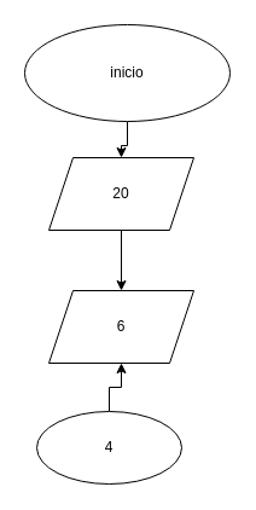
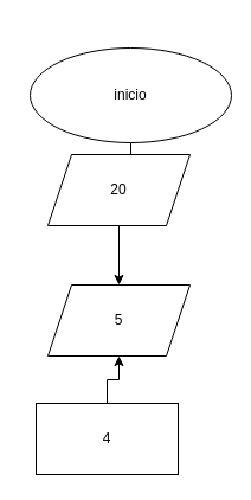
- <mxCell id="3" value="inicio" style="ellipse;whiteSpace=wrap;html=1;" vertex="1" parent="1"><mxGeometry x="20" y="20" width="170" height="80" as="geometry" /></mxCell>
+ <mxCell id="3" value="inicio" style="ellipse;whiteSpace=wrap;html=1;" vertex="1" parent="1"><mxGeometry x="25" y="40" width="170" height="80" as="geometry" /></mxCell>
- <mxCell id="4" value="6" style="shape=parallelogram;perimeter=parallelogramPerimeter;whiteSpace=wrap;html=1;fixedSize=1;" vertex="1" parent="1"><mxGeometry x="40" y="240" width="120" height="60" as="geometry" /></mxCell>
+ <mxCell id="4" value="5" style="shape=parallelogram;perimeter=parallelogramPerimeter;whiteSpace=wrap;html=1;fixedSize=1;" vertex="1" parent="1"><mxGeometry x="40" y="240" width="120" height="60" as="geometry" /></mxCell>
- <mxCell id="8" value="4" style="ellipse;whiteSpace=wrap;html=1;" vertex="1" parent="1"><mxGeometry x="30" y="340" width="120" height="60" as="geometry" /></mxCell>
+ <mxCell id="8" value="4" style="rounded=0;whiteSpace=wrap;html=1;" vertex="1" parent="1"><mxGeometry x="30" y="340" width="120" height="60" as="geometry" /></mxCell>
